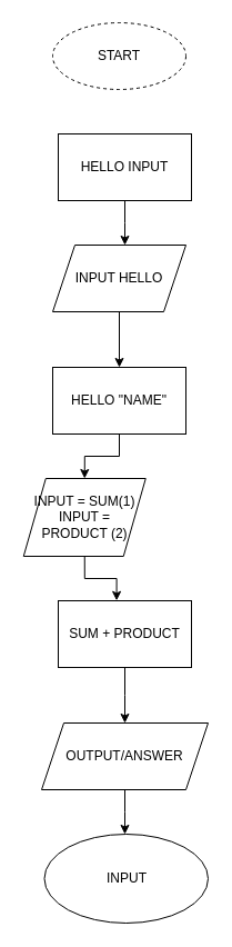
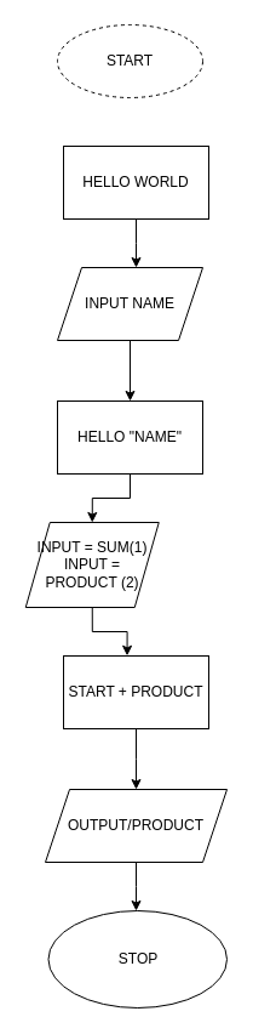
- <mxCell id="4" value="HELLO INPUT" style="rounded=0;whiteSpace=wrap;html=1;" vertex="1" parent="1"><mxGeometry x="52" y="120" width="120" height="60" as="geometry" /></mxCell>
+ <mxCell id="4" value="HELLO WORLD" style="rounded=0;whiteSpace=wrap;html=1;" vertex="1" parent="1"><mxGeometry x="52" y="120" width="120" height="60" as="geometry" /></mxCell>
- <mxCell id="6" value="INPUT HELLO" style="shape=parallelogram;perimeter=parallelogramPerimeter;whiteSpace=wrap;html=1;fixedSize=1;" vertex="1" parent="1"><mxGeometry x="47" y="220" width="120" height="60" as="geometry" /></mxCell>
+ <mxCell id="6" value="INPUT NAME" style="shape=parallelogram;perimeter=parallelogramPerimeter;whiteSpace=wrap;html=1;fixedSize=1;" vertex="1" parent="1"><mxGeometry x="47" y="220" width="120" height="60" as="geometry" /></mxCell>
- <mxCell id="12" value="SUM + PRODUCT" style="rounded=0;whiteSpace=wrap;html=1;" vertex="1" parent="1"><mxGeometry x="52" y="540" width="120" height="60" as="geometry" /></mxCell>
+ <mxCell id="12" value="START + PRODUCT" style="rounded=0;whiteSpace=wrap;html=1;" vertex="1" parent="1"><mxGeometry x="52" y="540" width="120" height="60" as="geometry" /></mxCell>
- <mxCell id="14" value="OUTPUT/ANSWER" style="shape=parallelogram;perimeter=parallelogramPerimeter;whiteSpace=wrap;html=1;fixedSize=1;" vertex="1" parent="1"><mxGeometry x="37" y="650" width="150" height="60" as="geometry" /></mxCell>
+ <mxCell id="14" value="OUTPUT/PRODUCT" style="shape=parallelogram;perimeter=parallelogramPerimeter;whiteSpace=wrap;html=1;fixedSize=1;" vertex="1" parent="1"><mxGeometry x="37" y="650" width="150" height="60" as="geometry" /></mxCell>
- <mxCell id="15" value="INPUT" style="ellipse;whiteSpace=wrap;html=1;" vertex="1" parent="1"><mxGeometry x="39.5" y="750" width="147.5" height="80" as="geometry" /></mxCell>
+ <mxCell id="15" value="STOP" style="ellipse;whiteSpace=wrap;html=1;" vertex="1" parent="1"><mxGeometry x="39.5" y="750" width="147.5" height="80" as="geometry" /></mxCell>
